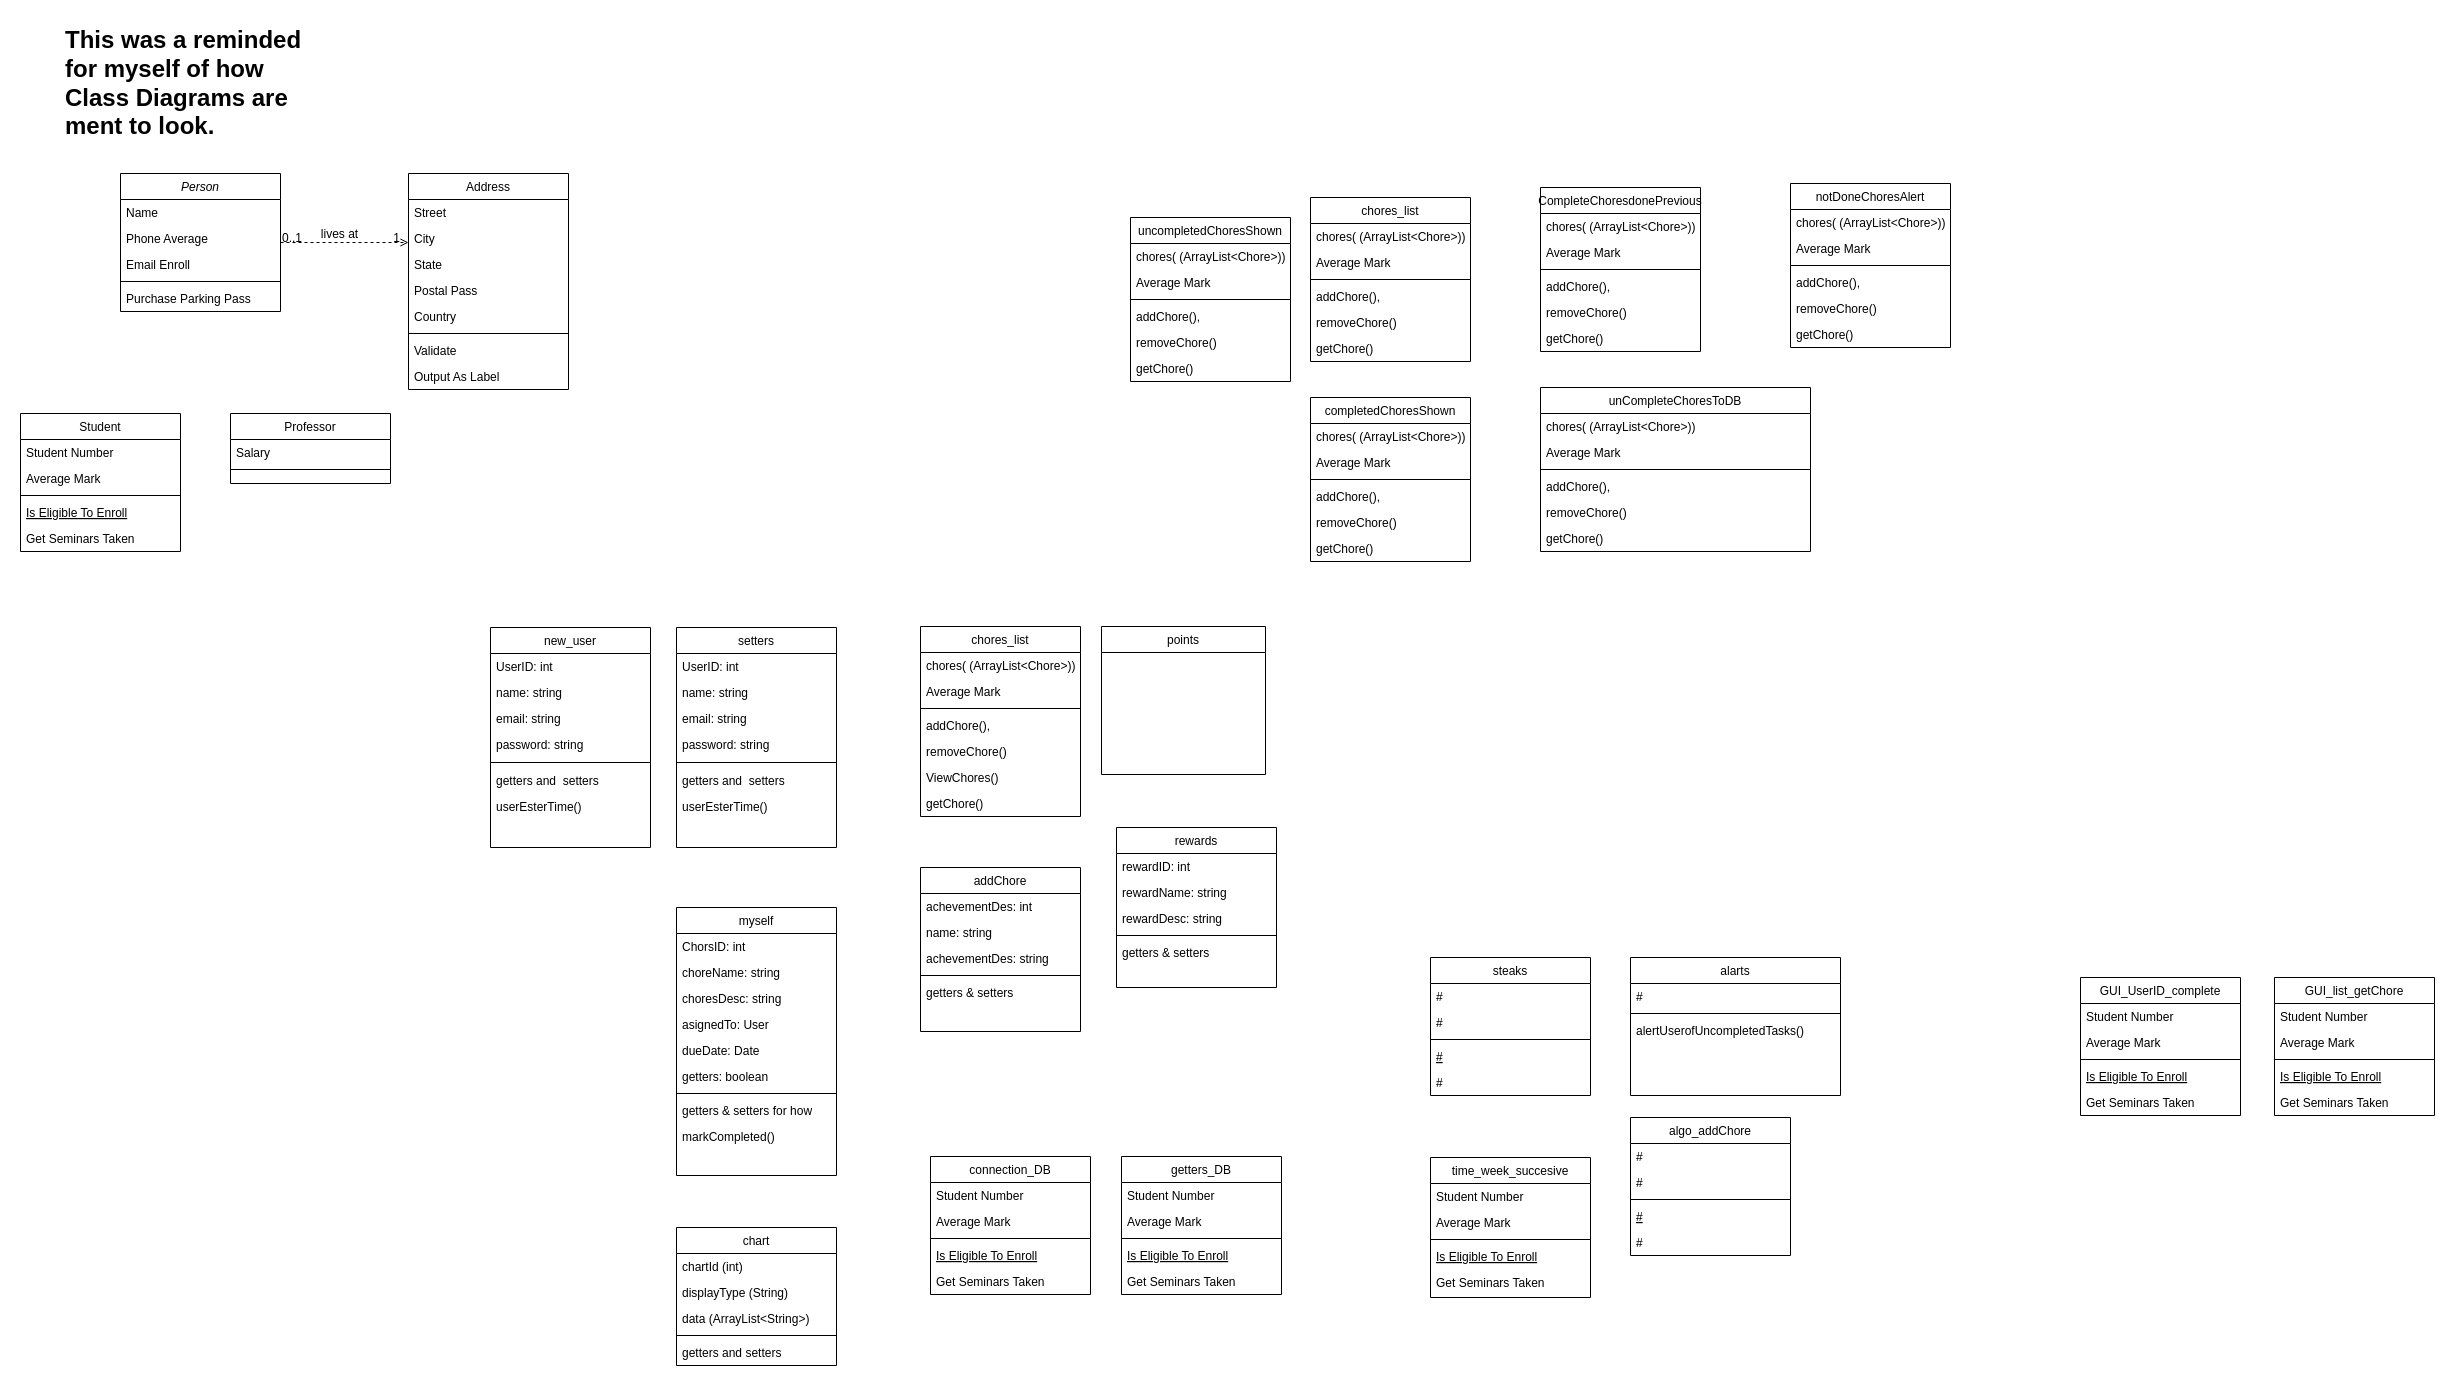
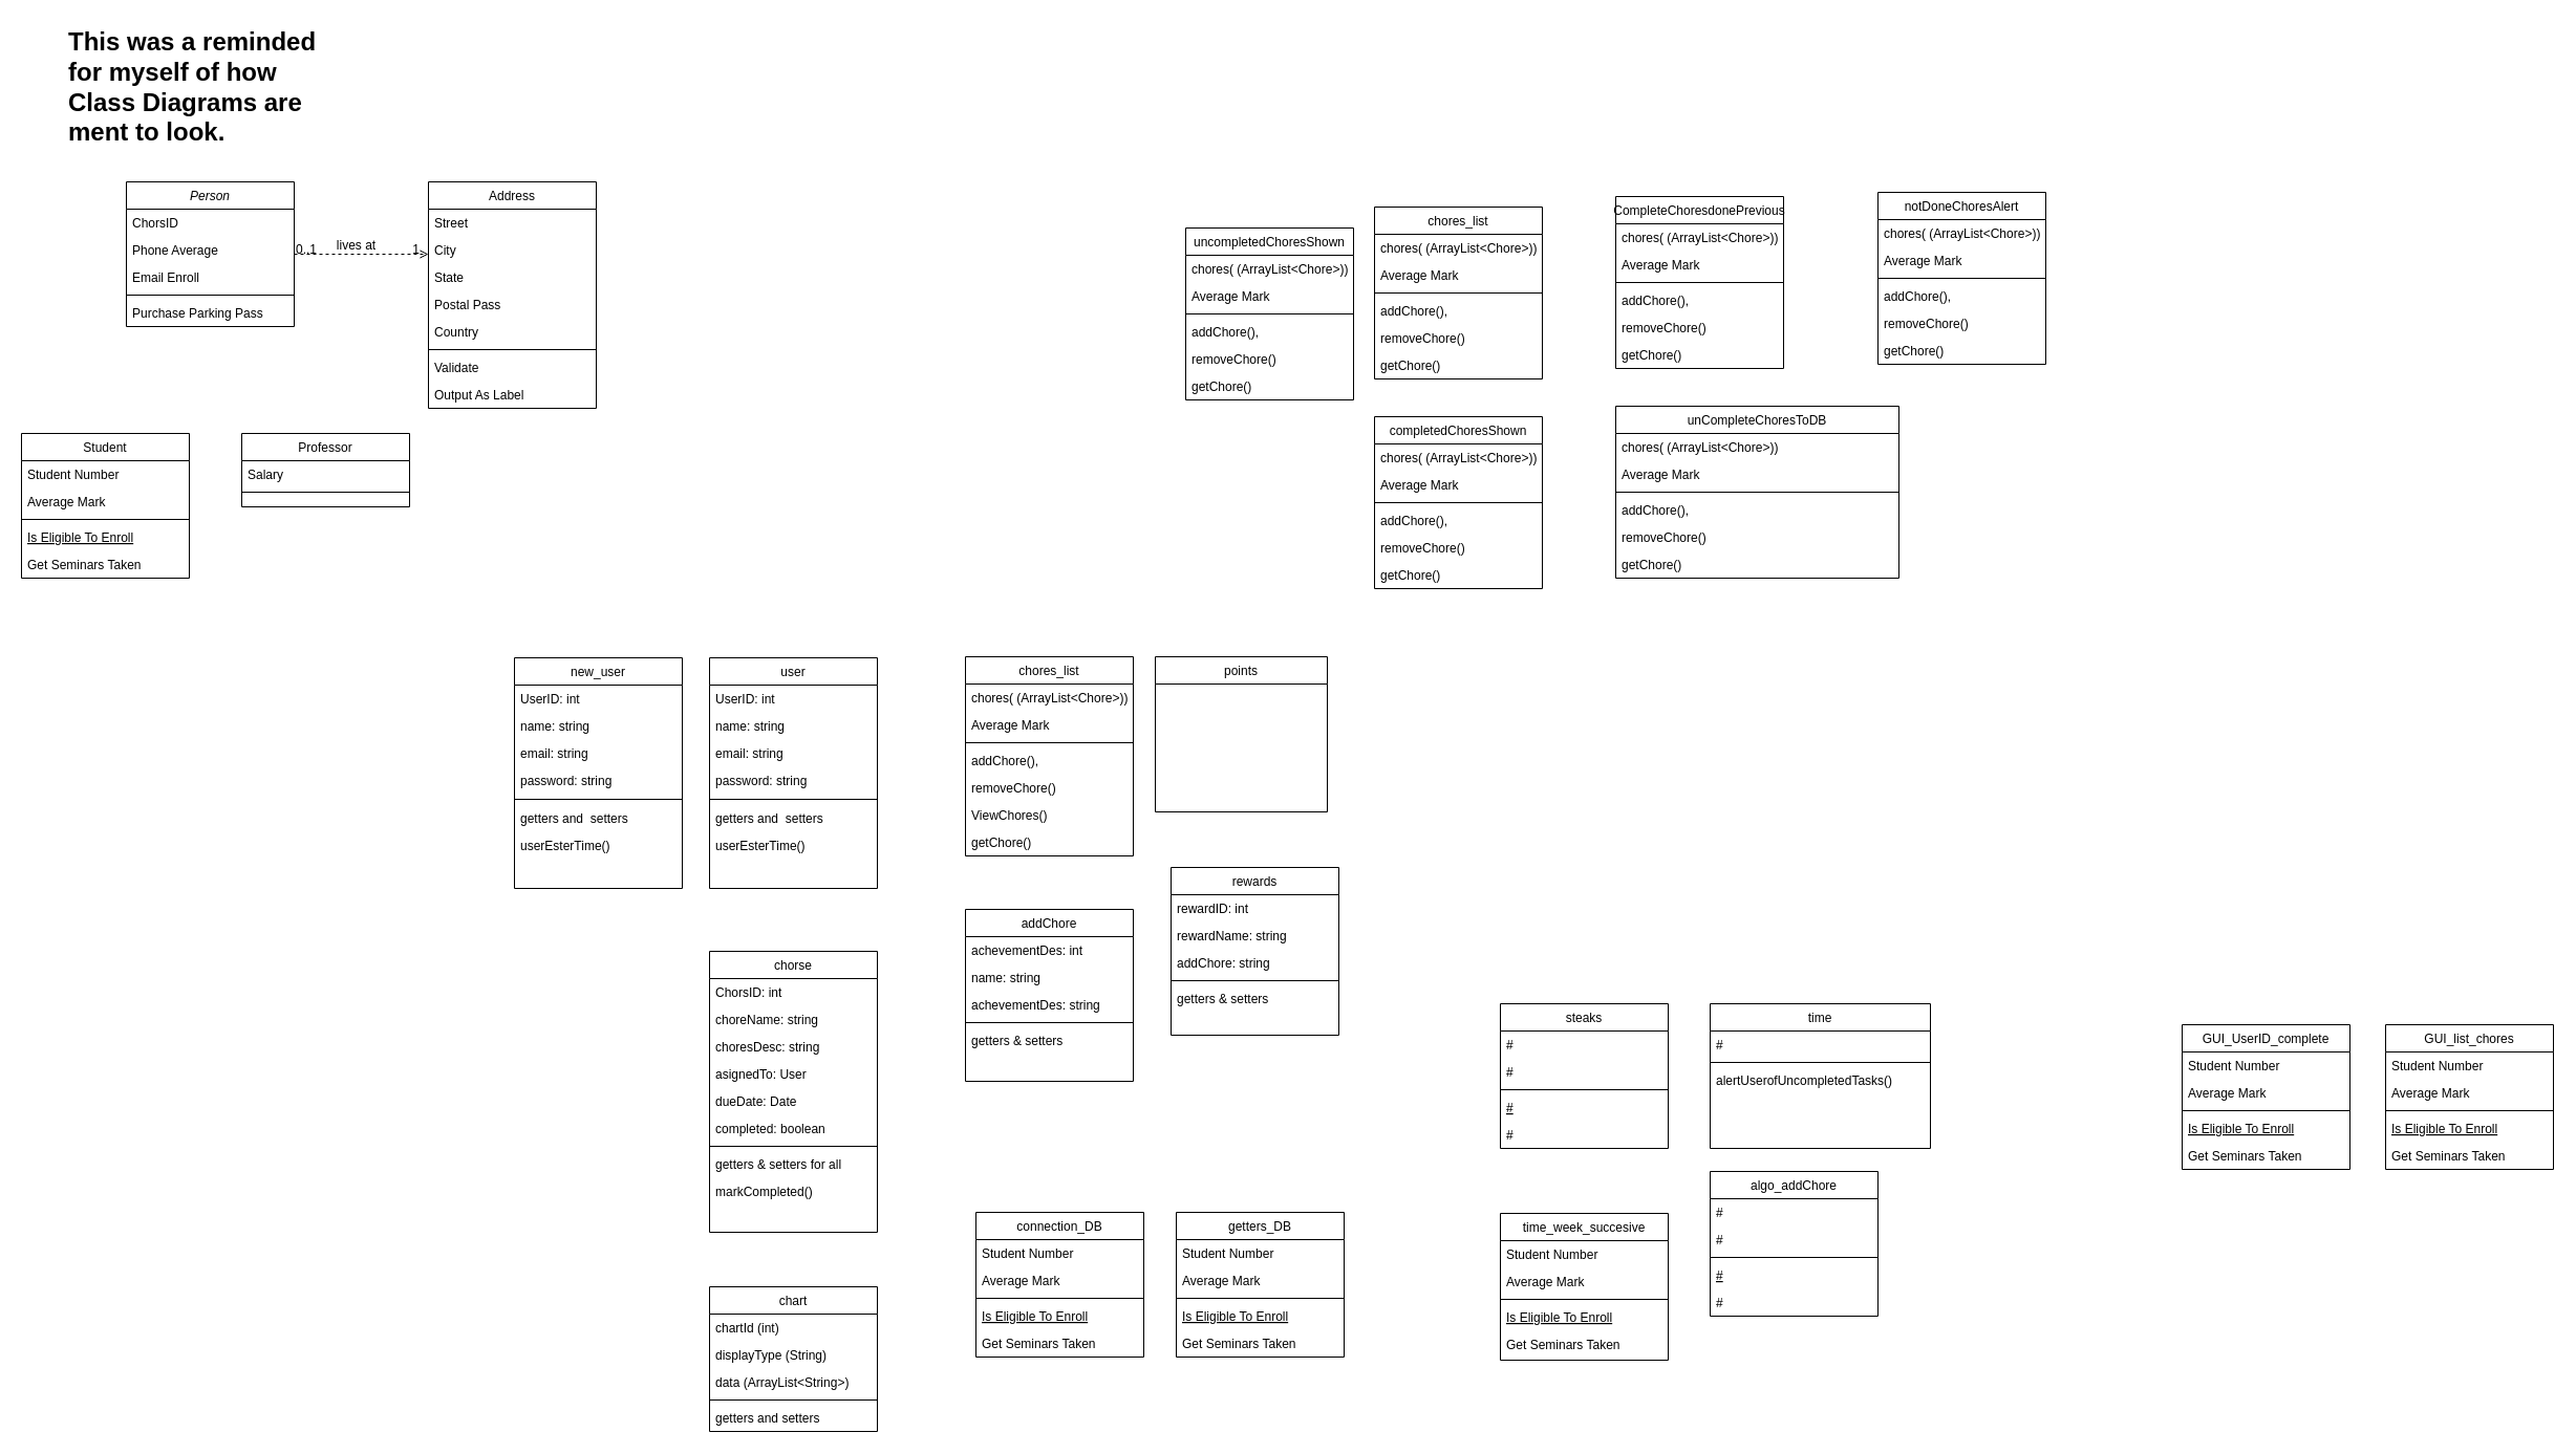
- <mxCell id="3" value="Name" style="text;align=left;verticalAlign=top;spacingLeft=4;spacingRight=4;overflow=hidden;rotatable=0;points=[[0,0.5],[1,0.5]];portConstraint=eastwest;" parent="2" vertex="1"><mxGeometry y="26" width="160" height="26" as="geometry" /></mxCell>
+ <mxCell id="3" value="ChorsID" style="text;align=left;verticalAlign=top;spacingLeft=4;spacingRight=4;overflow=hidden;rotatable=0;points=[[0,0.5],[1,0.5]];portConstraint=eastwest;" parent="2" vertex="1"><mxGeometry y="26" width="160" height="26" as="geometry" /></mxCell>
- <mxCell id="30" value="setters" style="swimlane;fontStyle=0;align=center;verticalAlign=top;childLayout=stackLayout;horizontal=1;startSize=26;horizontalStack=0;resizeParent=1;resizeLast=0;collapsible=1;marginBottom=0;rounded=0;shadow=0;strokeWidth=1;" parent="1" vertex="1"><mxGeometry x="676" y="627" width="160" height="220" as="geometry"><mxRectangle x="40" y="960" width="160" height="26" as="alternateBounds" /></mxGeometry></mxCell>
+ <mxCell id="30" value="user" style="swimlane;fontStyle=0;align=center;verticalAlign=top;childLayout=stackLayout;horizontal=1;startSize=26;horizontalStack=0;resizeParent=1;resizeLast=0;collapsible=1;marginBottom=0;rounded=0;shadow=0;strokeWidth=1;" parent="1" vertex="1"><mxGeometry x="676" y="627" width="160" height="220" as="geometry"><mxRectangle x="40" y="960" width="160" height="26" as="alternateBounds" /></mxGeometry></mxCell>
- <mxCell id="89" value="rewardDesc: string" style="text;align=left;verticalAlign=top;spacingLeft=4;spacingRight=4;overflow=hidden;rotatable=0;points=[[0,0.5],[1,0.5]];portConstraint=eastwest;rounded=0;shadow=0;html=0;" parent="86" vertex="1"><mxGeometry y="78" width="160" height="26" as="geometry" /></mxCell>
+ <mxCell id="89" value="addChore: string" style="text;align=left;verticalAlign=top;spacingLeft=4;spacingRight=4;overflow=hidden;rotatable=0;points=[[0,0.5],[1,0.5]];portConstraint=eastwest;rounded=0;shadow=0;html=0;" parent="86" vertex="1"><mxGeometry y="78" width="160" height="26" as="geometry" /></mxCell>
- <mxCell id="38" value="myself" style="swimlane;fontStyle=0;align=center;verticalAlign=top;childLayout=stackLayout;horizontal=1;startSize=26;horizontalStack=0;resizeParent=1;resizeLast=0;collapsible=1;marginBottom=0;rounded=0;shadow=0;strokeWidth=1;" parent="1" vertex="1"><mxGeometry x="676" y="907" width="160" height="268" as="geometry"><mxRectangle x="130" y="380" width="160" height="26" as="alternateBounds" /></mxGeometry></mxCell>
+ <mxCell id="38" value="chorse" style="swimlane;fontStyle=0;align=center;verticalAlign=top;childLayout=stackLayout;horizontal=1;startSize=26;horizontalStack=0;resizeParent=1;resizeLast=0;collapsible=1;marginBottom=0;rounded=0;shadow=0;strokeWidth=1;" parent="1" vertex="1"><mxGeometry x="676" y="907" width="160" height="268" as="geometry"><mxRectangle x="130" y="380" width="160" height="26" as="alternateBounds" /></mxGeometry></mxCell>
- <mxCell id="116" value="alarts" style="swimlane;fontStyle=0;align=center;verticalAlign=top;childLayout=stackLayout;horizontal=1;startSize=26;horizontalStack=0;resizeParent=1;resizeLast=0;collapsible=1;marginBottom=0;rounded=0;shadow=0;strokeWidth=1;" parent="1" vertex="1"><mxGeometry x="1630" y="957" width="210" height="138" as="geometry"><mxRectangle x="130" y="380" width="160" height="26" as="alternateBounds" /></mxGeometry></mxCell>
+ <mxCell id="116" value="time" style="swimlane;fontStyle=0;align=center;verticalAlign=top;childLayout=stackLayout;horizontal=1;startSize=26;horizontalStack=0;resizeParent=1;resizeLast=0;collapsible=1;marginBottom=0;rounded=0;shadow=0;strokeWidth=1;" parent="1" vertex="1"><mxGeometry x="1630" y="957" width="210" height="138" as="geometry"><mxRectangle x="130" y="380" width="160" height="26" as="alternateBounds" /></mxGeometry></mxCell>
- <mxCell id="48" value="GUI_list_getChore" style="swimlane;fontStyle=0;align=center;verticalAlign=top;childLayout=stackLayout;horizontal=1;startSize=26;horizontalStack=0;resizeParent=1;resizeLast=0;collapsible=1;marginBottom=0;rounded=0;shadow=0;strokeWidth=1;" parent="1" vertex="1"><mxGeometry x="2274" y="977" width="160" height="138" as="geometry"><mxRectangle x="130" y="380" width="160" height="26" as="alternateBounds" /></mxGeometry></mxCell>
+ <mxCell id="48" value="GUI_list_chores" style="swimlane;fontStyle=0;align=center;verticalAlign=top;childLayout=stackLayout;horizontal=1;startSize=26;horizontalStack=0;resizeParent=1;resizeLast=0;collapsible=1;marginBottom=0;rounded=0;shadow=0;strokeWidth=1;" parent="1" vertex="1"><mxGeometry x="2274" y="977" width="160" height="138" as="geometry"><mxRectangle x="130" y="380" width="160" height="26" as="alternateBounds" /></mxGeometry></mxCell>
- <mxCell id="44" value="getters: boolean" style="text;align=left;verticalAlign=top;spacingLeft=4;spacingRight=4;overflow=hidden;rotatable=0;points=[[0,0.5],[1,0.5]];portConstraint=eastwest;rounded=0;shadow=0;html=0;" parent="38" vertex="1"><mxGeometry y="156" width="160" height="26" as="geometry" /></mxCell>
+ <mxCell id="44" value="completed: boolean" style="text;align=left;verticalAlign=top;spacingLeft=4;spacingRight=4;overflow=hidden;rotatable=0;points=[[0,0.5],[1,0.5]];portConstraint=eastwest;rounded=0;shadow=0;html=0;" parent="38" vertex="1"><mxGeometry y="156" width="160" height="26" as="geometry" /></mxCell>
- <mxCell id="46" value="getters &amp; setters for how" style="text;align=left;verticalAlign=top;spacingLeft=4;spacingRight=4;overflow=hidden;rotatable=0;points=[[0,0.5],[1,0.5]];portConstraint=eastwest;fontStyle=0" parent="38" vertex="1"><mxGeometry y="190" width="160" height="26" as="geometry" /></mxCell>
+ <mxCell id="46" value="getters &amp; setters for all" style="text;align=left;verticalAlign=top;spacingLeft=4;spacingRight=4;overflow=hidden;rotatable=0;points=[[0,0.5],[1,0.5]];portConstraint=eastwest;fontStyle=0" parent="38" vertex="1"><mxGeometry y="190" width="160" height="26" as="geometry" /></mxCell>
